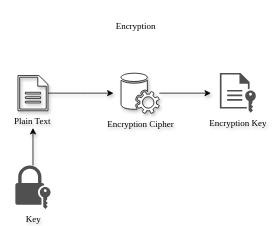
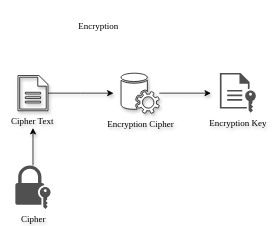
- <mxCell id="7" value="&lt;font face=&quot;JetBrains Mono&quot;&gt;Encryption&lt;/font&gt;" style="text;html=1;align=center;verticalAlign=middle;whiteSpace=wrap;rounded=0;shadow=1;backgroundOutline=0;labelBackgroundColor=none;" vertex="1" parent="1"><mxGeometry x="151" y="20" width="60" height="30" as="geometry" /></mxCell>
+ <mxCell id="7" value="&lt;font face=&quot;JetBrains Mono&quot;&gt;Encryption&lt;/font&gt;" style="text;html=1;align=center;verticalAlign=middle;whiteSpace=wrap;rounded=0;shadow=1;backgroundOutline=0;labelBackgroundColor=none;" vertex="1" parent="1"><mxGeometry x="101" y="20" width="60" height="30" as="geometry" /></mxCell>
- <mxCell id="4" value="&lt;font face=&quot;JetBrains Mono&quot;&gt;Plain Text&amp;nbsp;&lt;/font&gt;" style="sketch=0;pointerEvents=1;shadow=1;dashed=0;html=1;labelPosition=center;verticalLabelPosition=bottom;verticalAlign=top;outlineConnect=0;align=center;shape=mxgraph.office.concepts.document;backgroundOutline=0;labelBackgroundColor=none;textShadow=1;" vertex="1" parent="1"><mxGeometry x="23.5" y="100" width="40" height="47" as="geometry" /></mxCell>
+ <mxCell id="4" value="&lt;font face=&quot;JetBrains Mono&quot;&gt;Cipher Text&amp;nbsp;&lt;/font&gt;" style="sketch=0;pointerEvents=1;shadow=1;dashed=0;html=1;labelPosition=center;verticalLabelPosition=bottom;verticalAlign=top;outlineConnect=0;align=center;shape=mxgraph.office.concepts.document;backgroundOutline=0;labelBackgroundColor=none;textShadow=1;" vertex="1" parent="1"><mxGeometry x="23.5" y="100" width="40" height="47" as="geometry" /></mxCell>
- <mxCell id="8" value="&lt;font face=&quot;JetBrains Mono&quot;&gt;Key&lt;/font&gt;" style="sketch=0;pointerEvents=1;shadow=0;dashed=0;html=1;strokeColor=none;fillColor=#505050;labelPosition=center;verticalLabelPosition=bottom;verticalAlign=top;outlineConnect=0;align=center;shape=mxgraph.office.security.lock_with_key_security;textShadow=1;" vertex="1" parent="1"><mxGeometry x="20" y="220" width="47" height="58" as="geometry" /></mxCell>
+ <mxCell id="8" value="&lt;font face=&quot;JetBrains Mono&quot;&gt;Cipher&lt;/font&gt;" style="sketch=0;pointerEvents=1;shadow=0;dashed=0;html=1;strokeColor=none;fillColor=#505050;labelPosition=center;verticalLabelPosition=bottom;verticalAlign=top;outlineConnect=0;align=center;shape=mxgraph.office.security.lock_with_key_security;textShadow=1;" vertex="1" parent="1"><mxGeometry x="20" y="220" width="47" height="58" as="geometry" /></mxCell>
